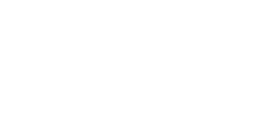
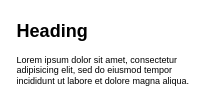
+ <mxCell id="2" value="&lt;h1 style=&quot;margin-top: 0px;&quot;&gt;Heading&lt;/h1&gt;&lt;p&gt;Lorem ipsum dolor sit amet, consectetur adipisicing elit, sed do eiusmod tempor incididunt ut labore et dolore magna aliqua.&lt;/p&gt;" style="text;html=1;whiteSpace=wrap;overflow=hidden;rounded=0;" vertex="1" parent="1"><mxGeometry x="20" y="20" width="240" height="100" as="geometry" /></mxCell>
